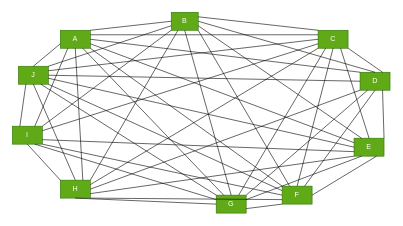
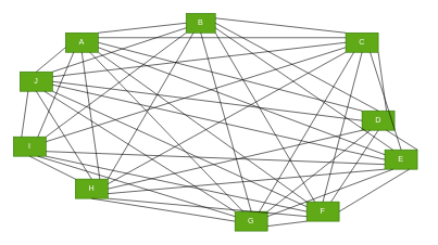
- <mxCell id="9" value="D" style="text;html=1;strokeColor=#2D7600;fillColor=#60a917;align=center;verticalAlign=middle;whiteSpace=wrap;rounded=0;fontColor=#ffffff;" vertex="1" parent="1"><mxGeometry x="600" y="120" width="50" height="30" as="geometry" /></mxCell>
+ <mxCell id="9" value="D" style="text;html=1;strokeColor=#2D7600;fillColor=#60a917;align=center;verticalAlign=middle;whiteSpace=wrap;rounded=0;fontColor=#ffffff;" vertex="1" parent="1"><mxGeometry x="555" y="170" width="50" height="30" as="geometry" /></mxCell>
- <mxCell id="4" value="H" style="text;html=1;strokeColor=#2D7600;fillColor=#60a917;align=center;verticalAlign=middle;whiteSpace=wrap;rounded=0;fontColor=#ffffff;" vertex="1" parent="1"><mxGeometry x="100" y="300" width="50" height="30" as="geometry" /></mxCell>
+ <mxCell id="4" value="H" style="text;html=1;strokeColor=#2D7600;fillColor=#60a917;align=center;verticalAlign=middle;whiteSpace=wrap;rounded=0;fontColor=#ffffff;" vertex="1" parent="1"><mxGeometry x="115" y="275" width="50" height="30" as="geometry" /></mxCell>
